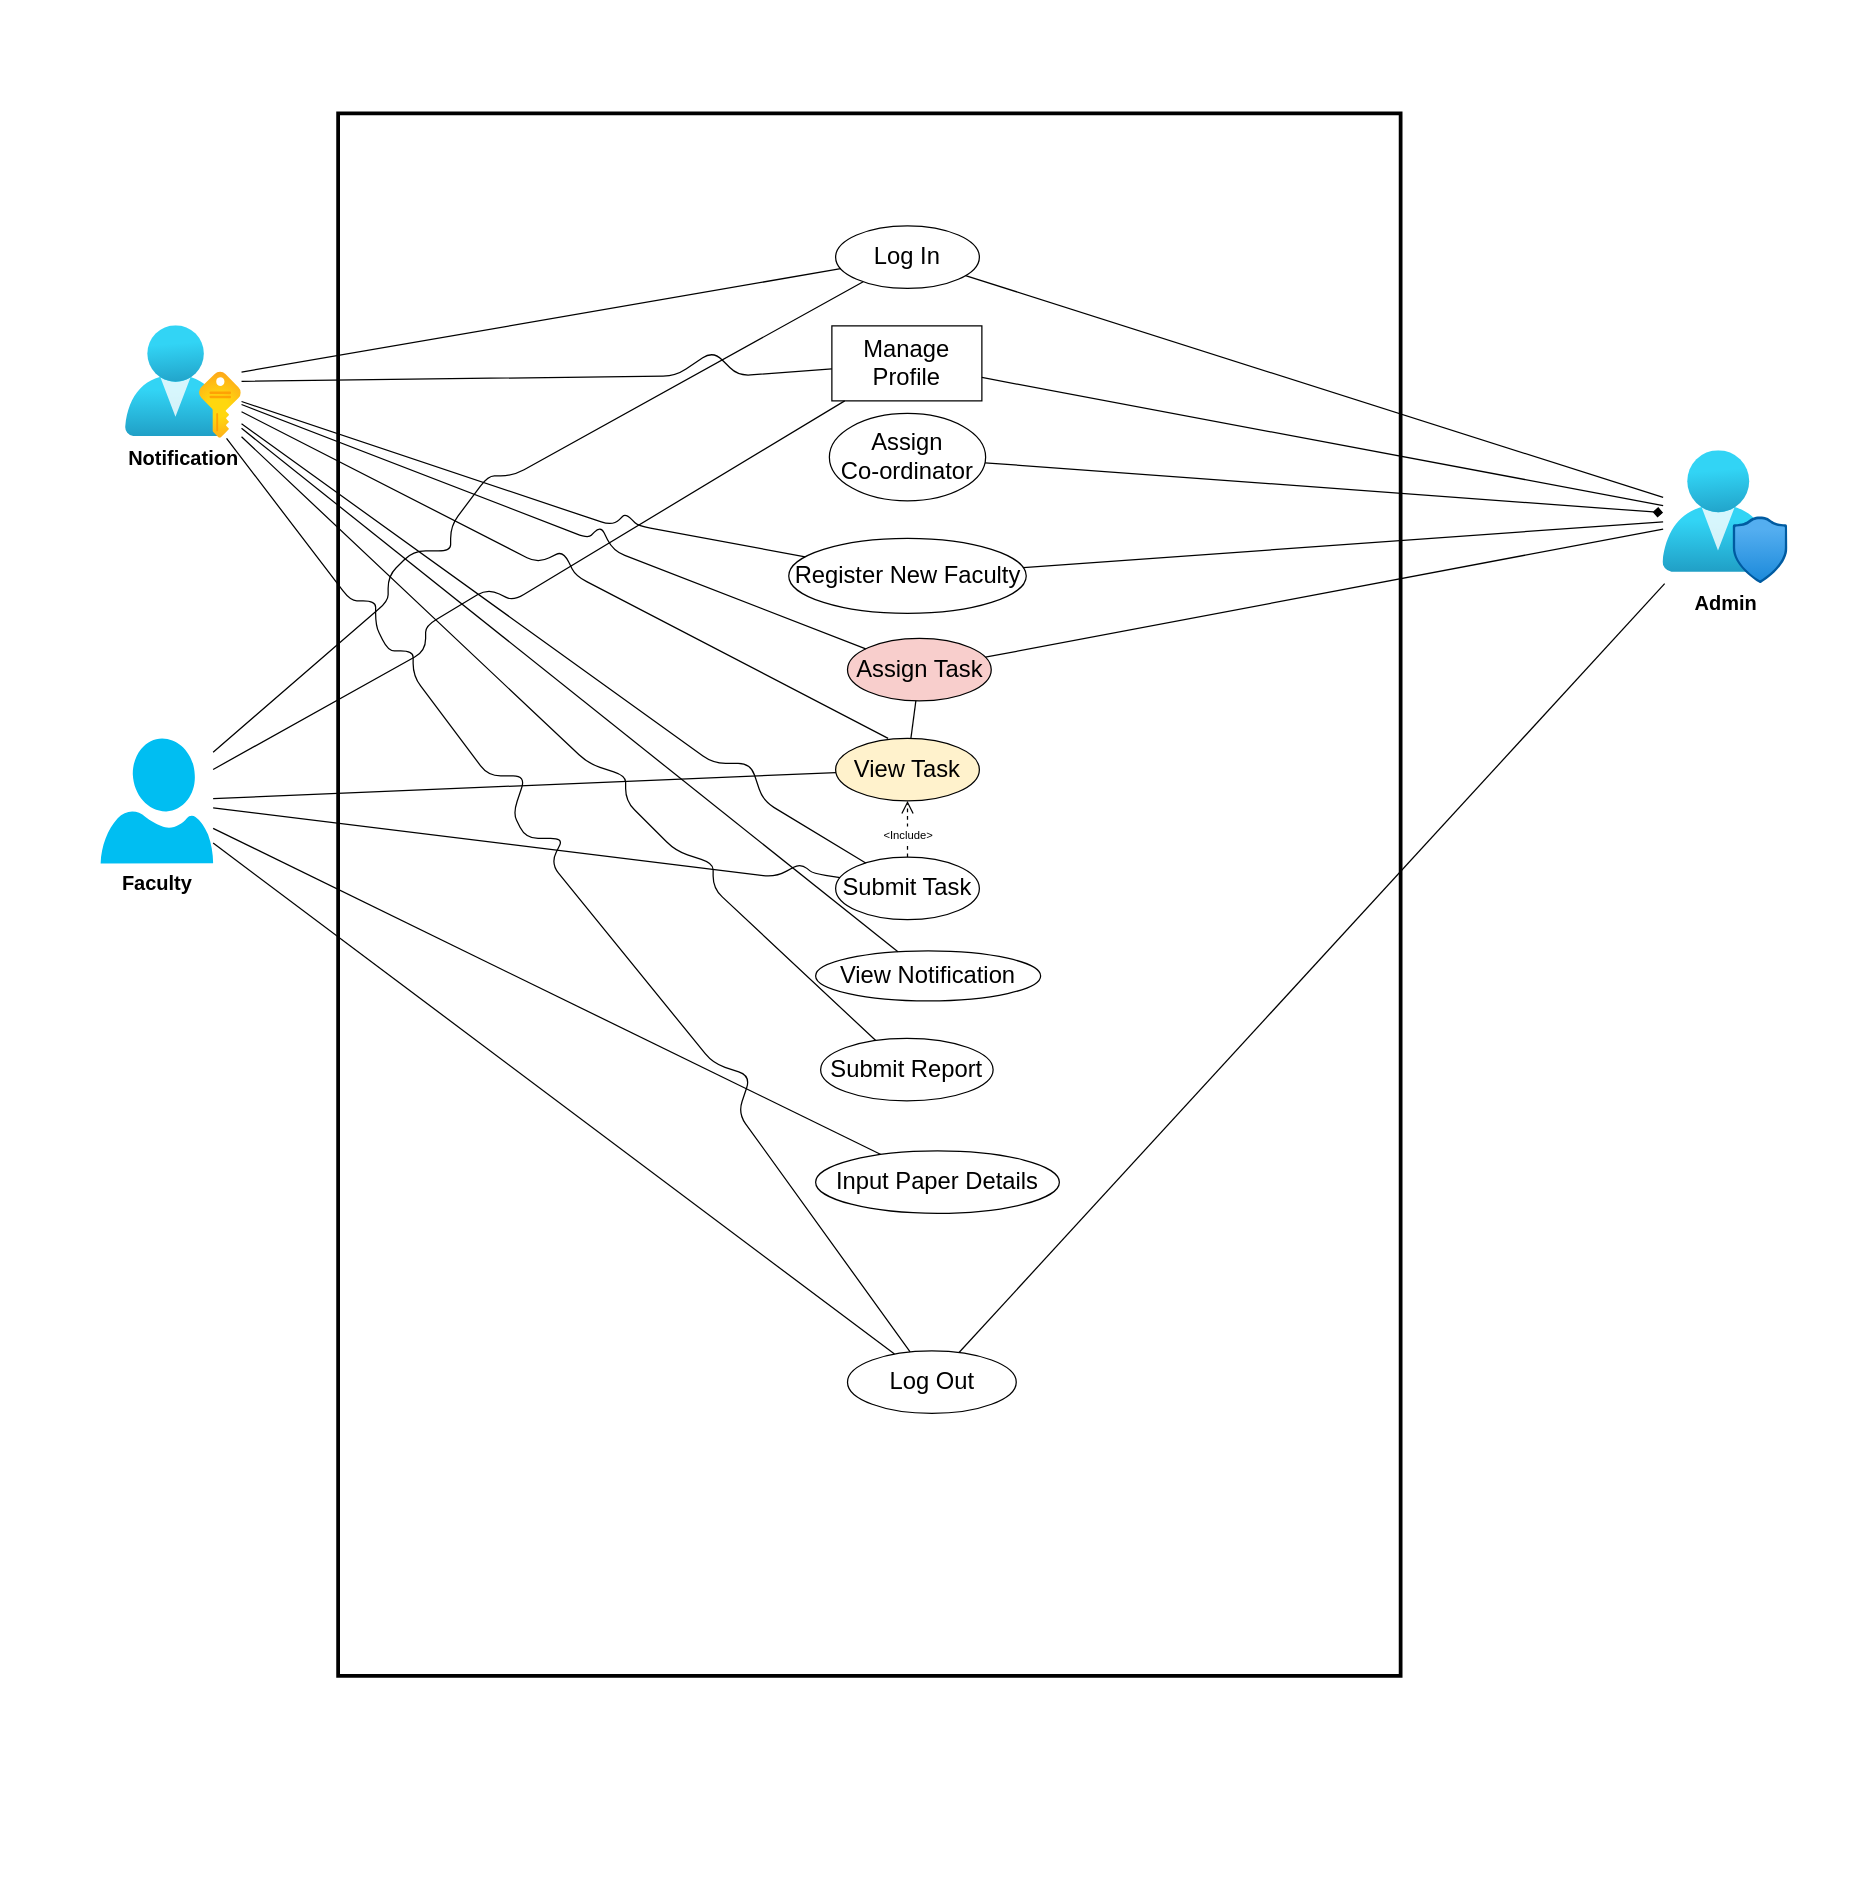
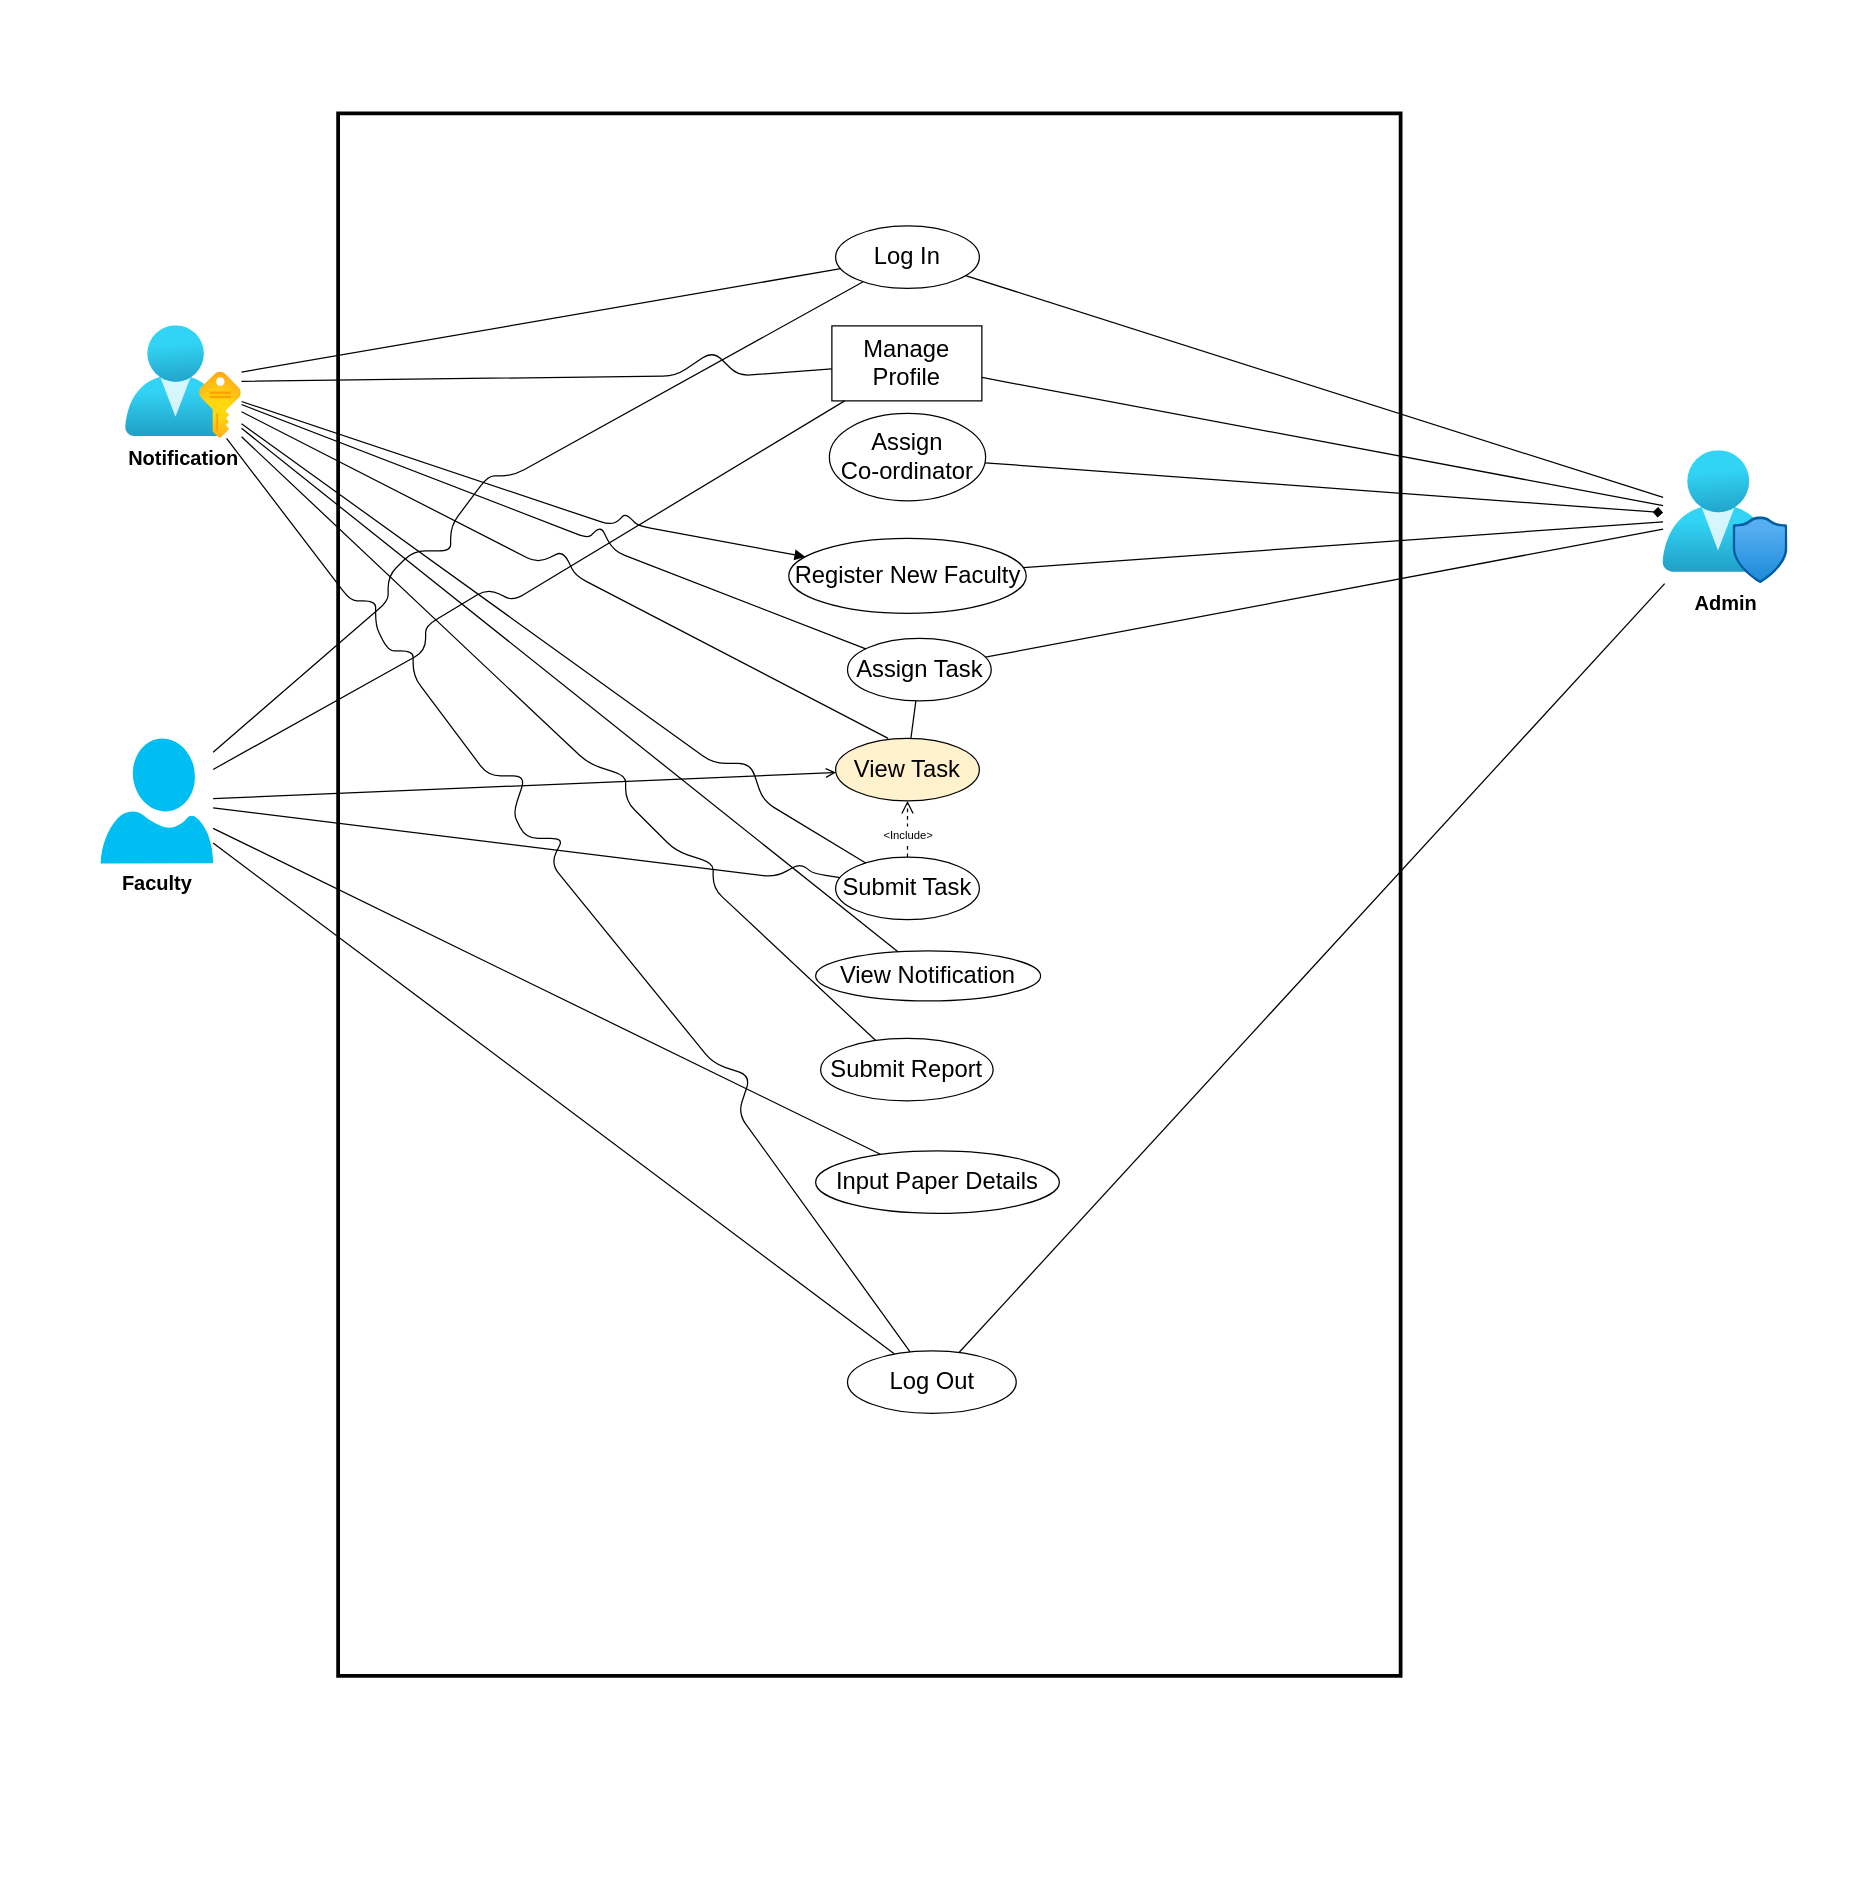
- <mxCell id="25" value="" style="endArrow=none;html=1;strokeWidth=1;fontSize=13;" parent="1" source="15" target="5" edge="1"><mxGeometry width="50" height="50" relative="1" as="geometry"><mxPoint x="390" y="440" as="sourcePoint" /><mxPoint x="440" y="390" as="targetPoint" /><Array as="points"><mxPoint x="490" y="420" /><mxPoint x="500" y="410" /><mxPoint x="510" y="420" /></Array></mxGeometry></mxCell>
+ <mxCell id="25" value="" style="endArrow=block;html=1;strokeWidth=1;fontSize=13;" parent="1" source="15" target="5" edge="1"><mxGeometry width="50" height="50" relative="1" as="geometry"><mxPoint x="390" y="440" as="sourcePoint" /><mxPoint x="440" y="390" as="targetPoint" /><Array as="points"><mxPoint x="490" y="420" /><mxPoint x="500" y="410" /><mxPoint x="510" y="420" /></Array></mxGeometry></mxCell>
- <mxCell id="11" value="&lt;font style=&quot;font-size: 19px&quot;&gt;Assign Task&lt;/font&gt;" style="ellipse;whiteSpace=wrap;html=1;fillColor=#f8cecc;" parent="1" vertex="1"><mxGeometry x="677.5" y="510" width="115" height="50" as="geometry" /></mxCell>
+ <mxCell id="11" value="&lt;font style=&quot;font-size: 19px&quot;&gt;Assign Task&lt;/font&gt;" style="ellipse;whiteSpace=wrap;html=1;" parent="1" vertex="1"><mxGeometry x="677.5" y="510" width="115" height="50" as="geometry" /></mxCell>
- <mxCell id="18" value="" style="endArrow=none;html=1;strokeWidth=1;fontSize=13;" parent="1" source="16" target="10" edge="1"><mxGeometry width="50" height="50" relative="1" as="geometry"><mxPoint x="170" y="655" as="sourcePoint" /><mxPoint x="-110" y="450" as="targetPoint" /></mxGeometry></mxCell>
+ <mxCell id="18" value="" style="endArrow=open;html=1;strokeWidth=1;fontSize=13;" parent="1" source="16" target="10" edge="1"><mxGeometry width="50" height="50" relative="1" as="geometry"><mxPoint x="170" y="655" as="sourcePoint" /><mxPoint x="-110" y="450" as="targetPoint" /></mxGeometry></mxCell>
